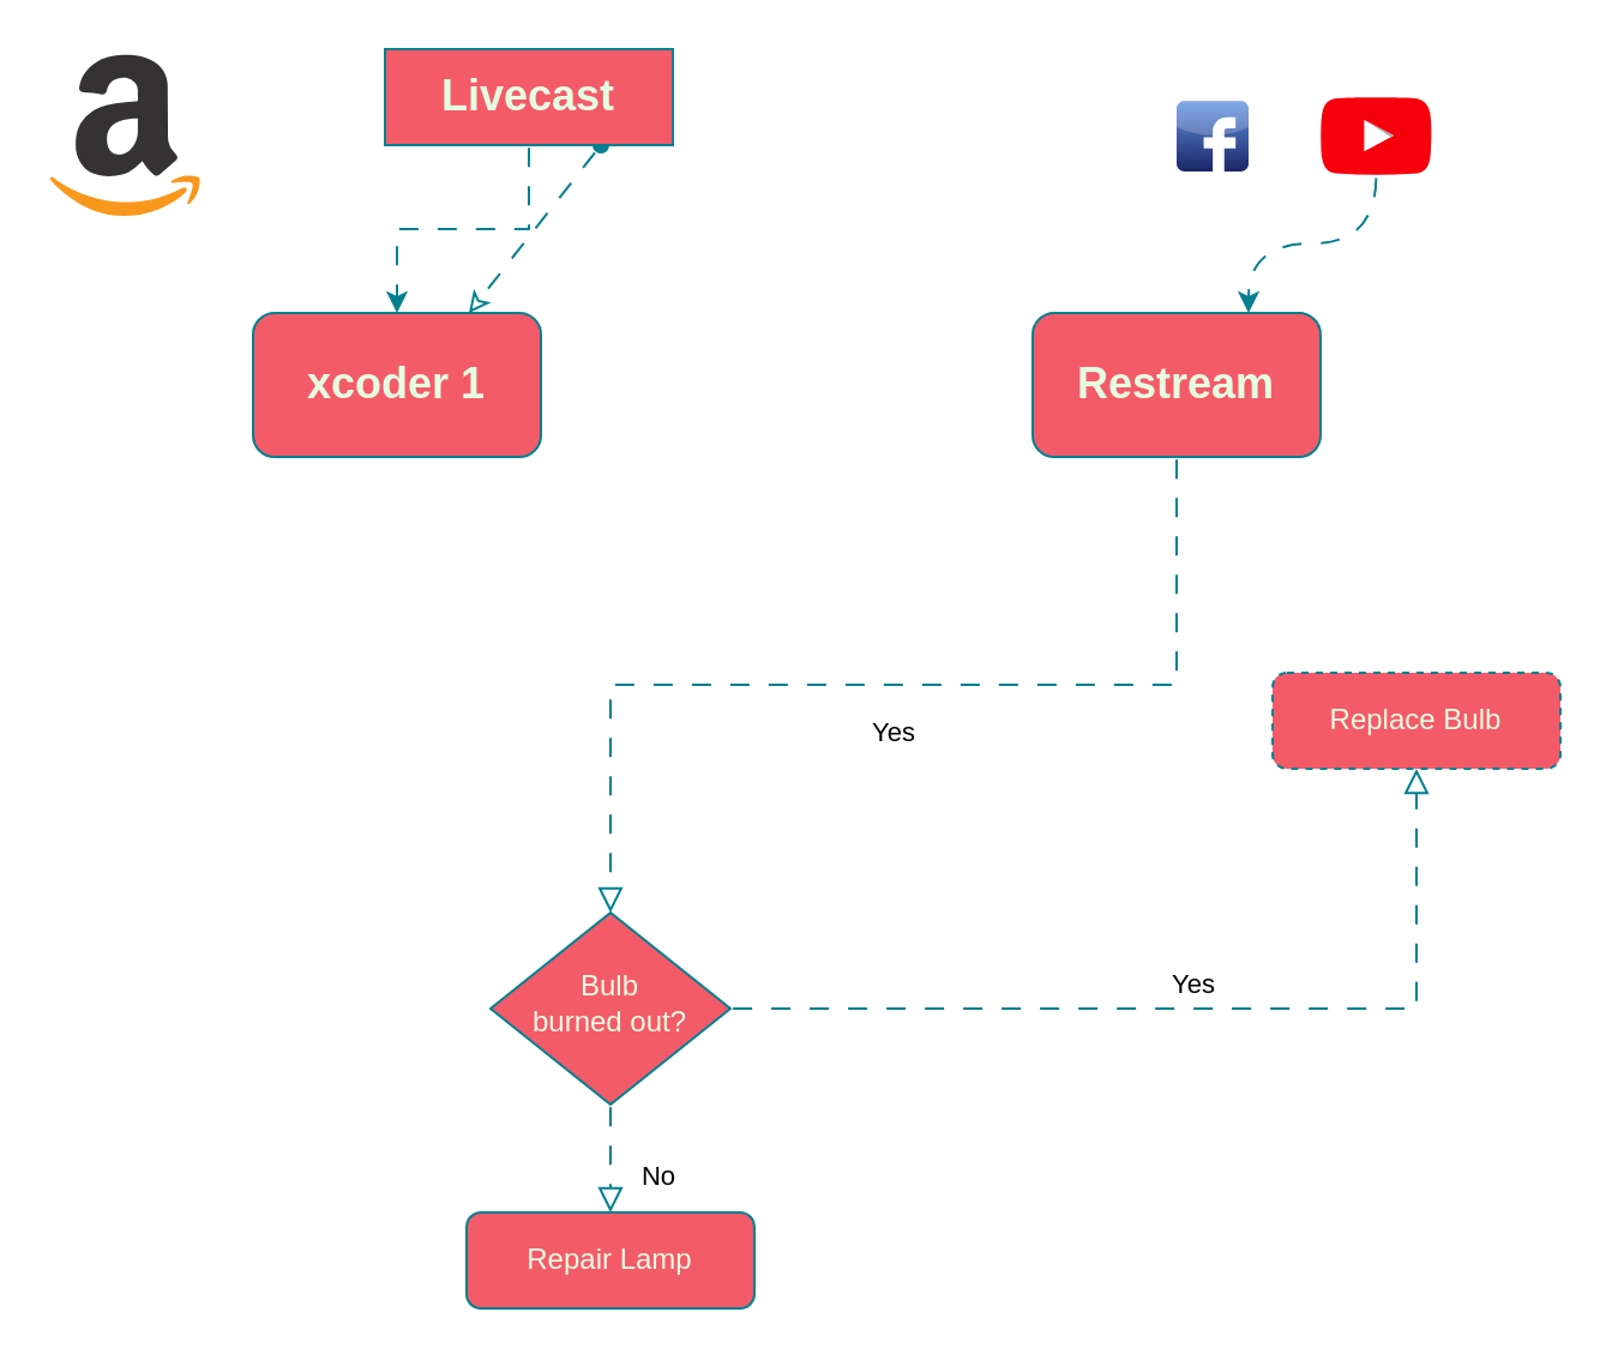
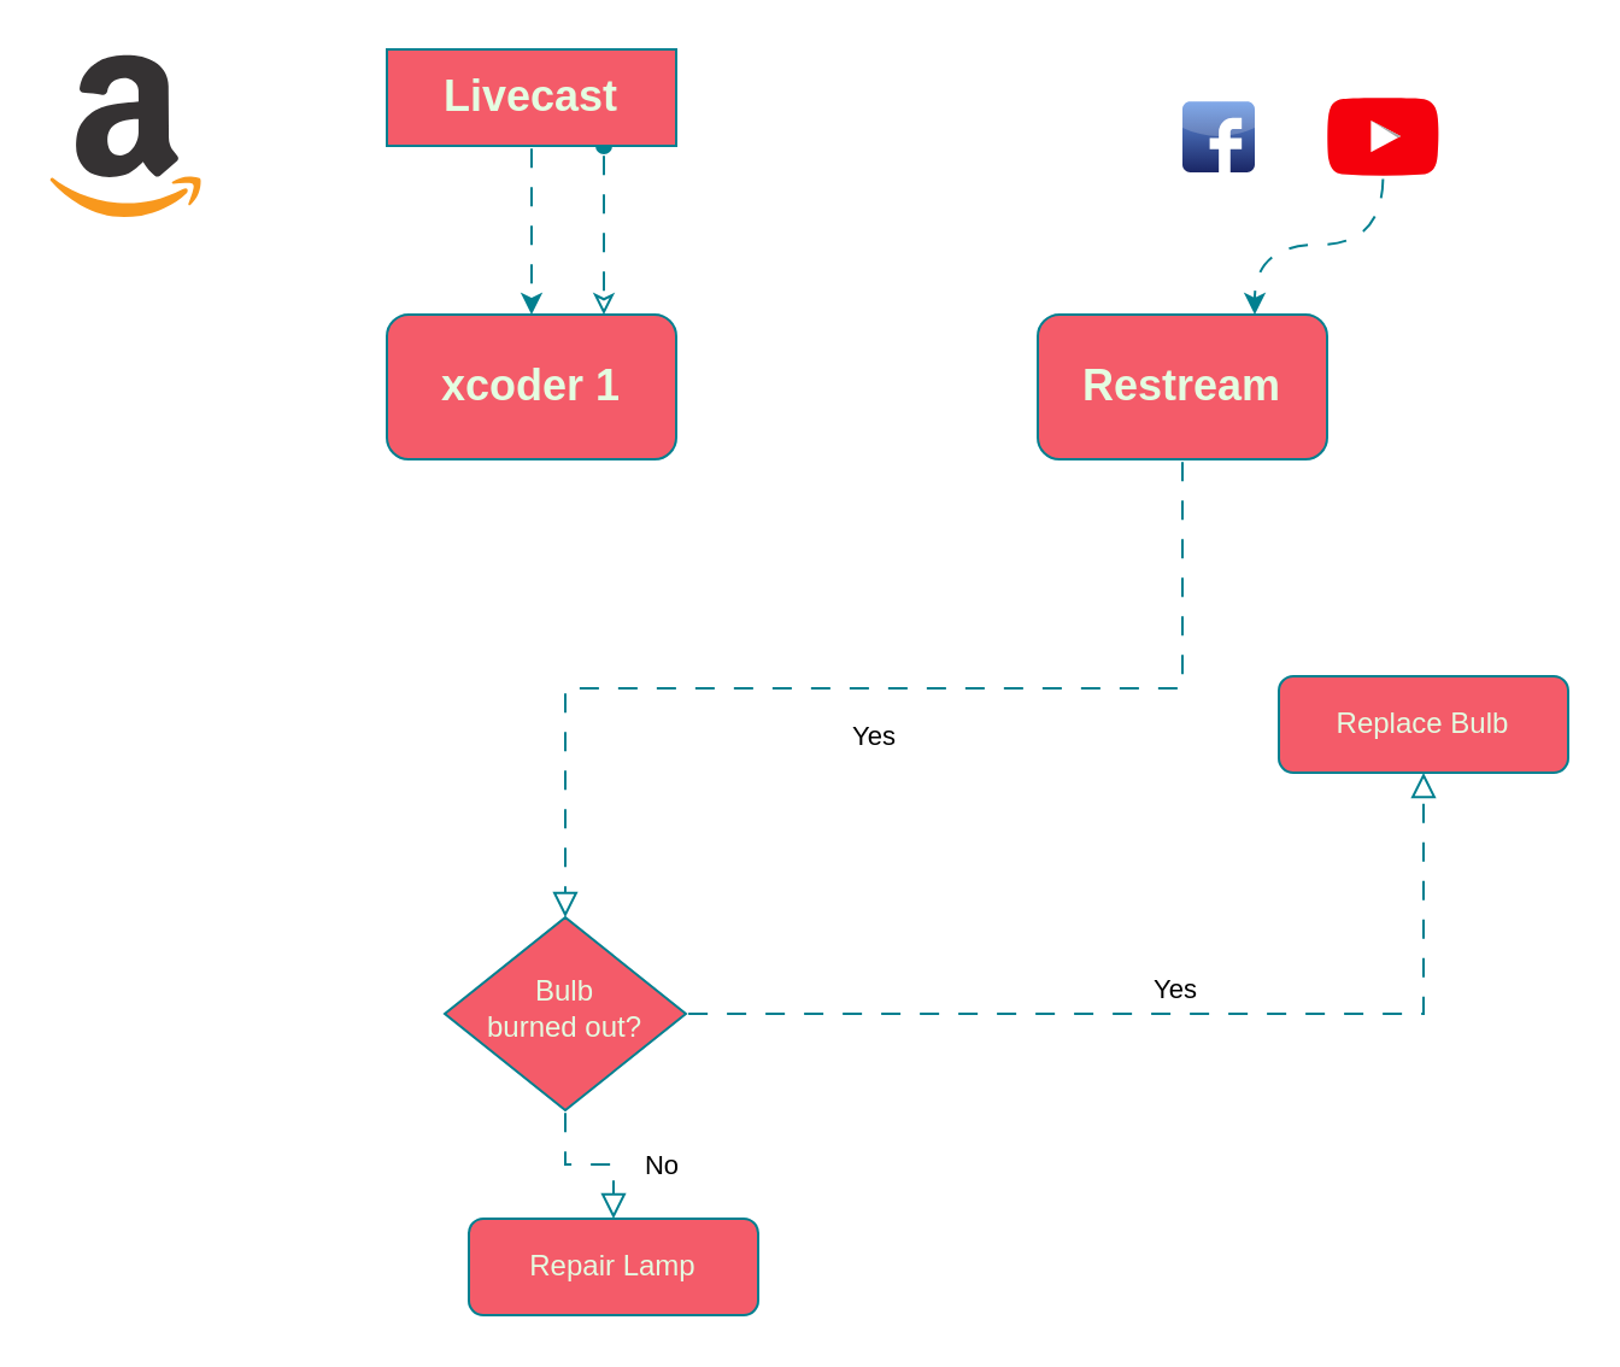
- <mxCell id="9" value="&lt;h2&gt;xcoder 1&lt;/h2&gt;" style="rounded=1;whiteSpace=wrap;html=1;strokeColor=#028090;fontColor=#E4FDE1;fillColor=#F45B69;labelBackgroundColor=none;" vertex="1" parent="1"><mxGeometry x="105" y="130" width="120" height="60" as="geometry" /></mxCell>
+ <mxCell id="9" value="&lt;h2&gt;xcoder 1&lt;/h2&gt;" style="rounded=1;whiteSpace=wrap;html=1;strokeColor=#028090;fontColor=#E4FDE1;fillColor=#F45B69;labelBackgroundColor=none;" vertex="1" parent="1"><mxGeometry x="160" y="130" width="120" height="60" as="geometry" /></mxCell>
- <mxCell id="7" value="Replace Bulb" style="rounded=1;whiteSpace=wrap;html=1;fontSize=12;glass=0;strokeWidth=1;shadow=0;labelBackgroundColor=none;fillColor=#F45B69;strokeColor=#028090;fontColor=#E4FDE1;dashed=1;" parent="1" vertex="1"><mxGeometry x="530" y="280" width="120" height="40" as="geometry" /></mxCell>
+ <mxCell id="7" value="Replace Bulb" style="rounded=1;whiteSpace=wrap;html=1;fontSize=12;glass=0;strokeWidth=1;shadow=0;labelBackgroundColor=none;fillColor=#F45B69;strokeColor=#028090;fontColor=#E4FDE1;" parent="1" vertex="1"><mxGeometry x="530" y="280" width="120" height="40" as="geometry" /></mxCell>
- <mxCell id="5" value="Bulb&lt;br&gt;burned out?" style="rhombus;whiteSpace=wrap;html=1;shadow=0;fontFamily=Helvetica;fontSize=12;align=center;strokeWidth=1;spacing=6;spacingTop=-4;labelBackgroundColor=none;fillColor=#F45B69;strokeColor=#028090;fontColor=#E4FDE1;" parent="1" vertex="1"><mxGeometry x="204" y="380" width="100" height="80" as="geometry" /></mxCell>
+ <mxCell id="5" value="Bulb&lt;br&gt;burned out?" style="rhombus;whiteSpace=wrap;html=1;shadow=0;fontFamily=Helvetica;fontSize=12;align=center;strokeWidth=1;spacing=6;spacingTop=-4;labelBackgroundColor=none;fillColor=#F45B69;strokeColor=#028090;fontColor=#E4FDE1;" parent="1" vertex="1"><mxGeometry x="184" y="380" width="100" height="80" as="geometry" /></mxCell>
